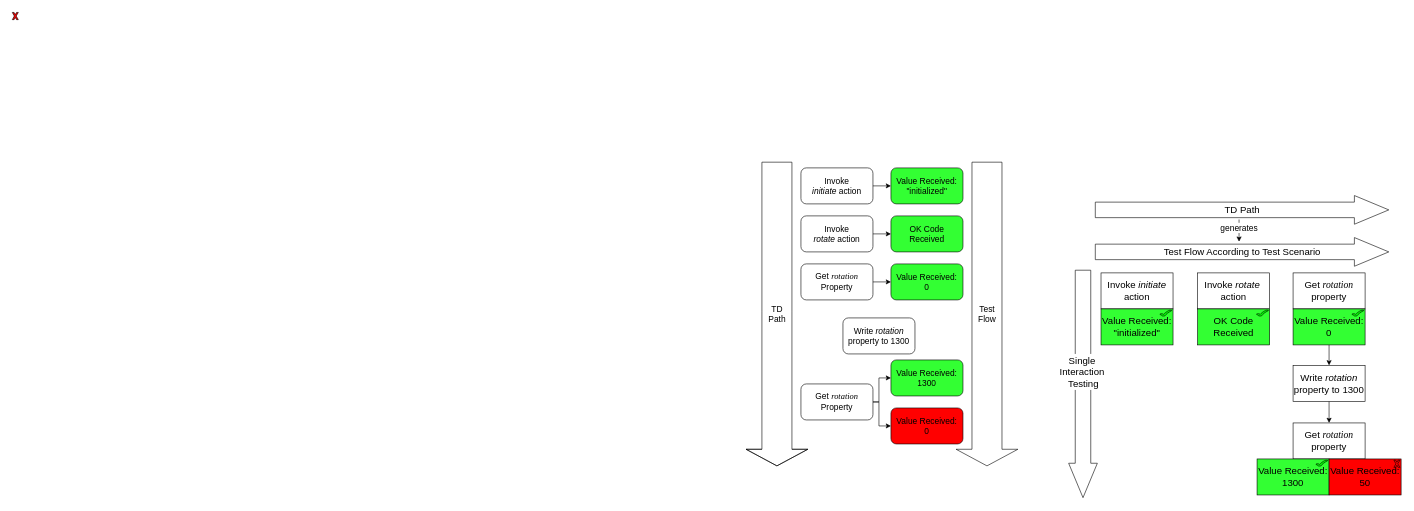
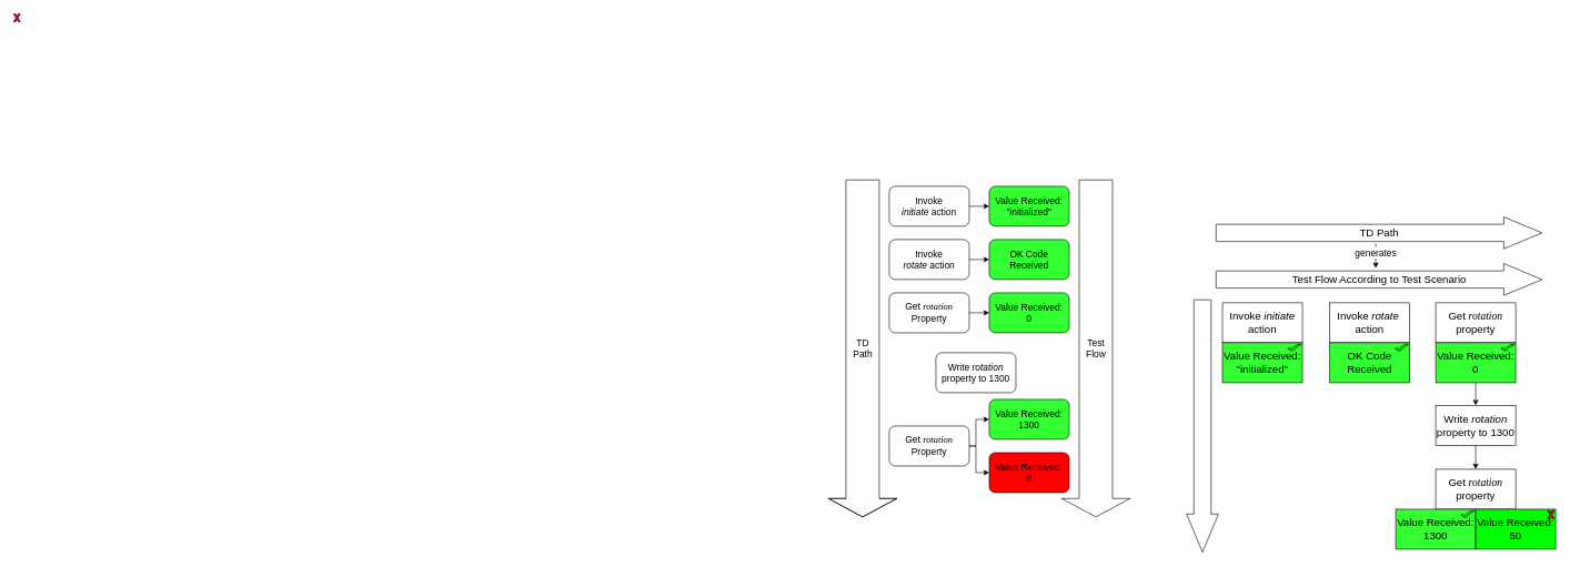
- <mxCell id="35" value="Single&amp;nbsp;&lt;br&gt;Interaction&amp;nbsp;&lt;br&gt;Testing&lt;br&gt;" style="text;html=1;strokeColor=none;fillColor=#ffffff;align=center;verticalAlign=middle;whiteSpace=wrap;rounded=0;fontSize=16;" parent="1" vertex="1"><mxGeometry x="1760" y="589" width="90" height="60" as="geometry" /></mxCell>
- <mxCell id="31" value="&lt;span&gt;Value Received:&lt;/span&gt;&lt;br&gt;&lt;span&gt;50&lt;/span&gt;" style="rounded=0;whiteSpace=wrap;html=1;fillColor=#FF0000;fontSize=16;" parent="1" vertex="1"><mxGeometry x="2214" y="764" width="120" height="60" as="geometry" /></mxCell>
+ <mxCell id="31" value="&lt;span&gt;Value Received:&lt;/span&gt;&lt;br&gt;&lt;span&gt;50&lt;/span&gt;" style="rounded=0;whiteSpace=wrap;html=1;fillColor=#00ff00;fontSize=16;" parent="1" vertex="1"><mxGeometry x="2214" y="764" width="120" height="60" as="geometry" /></mxCell>
